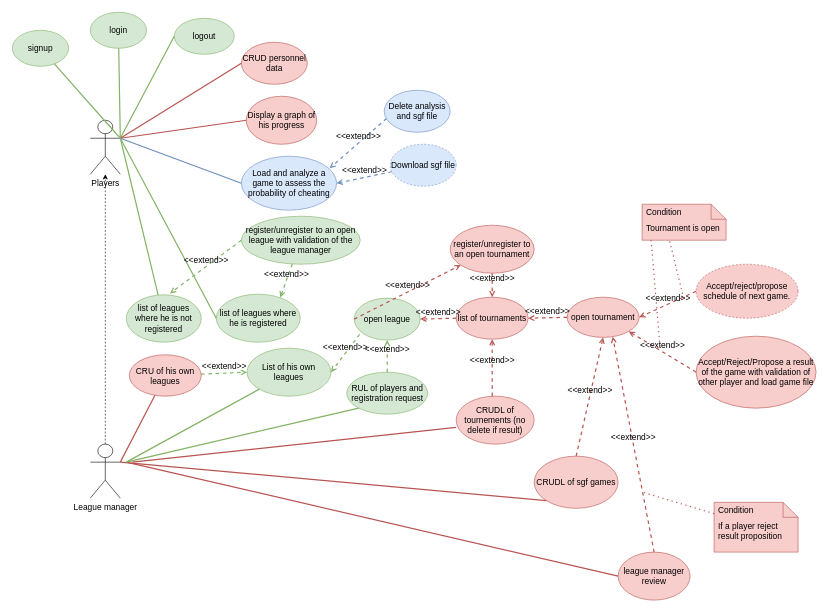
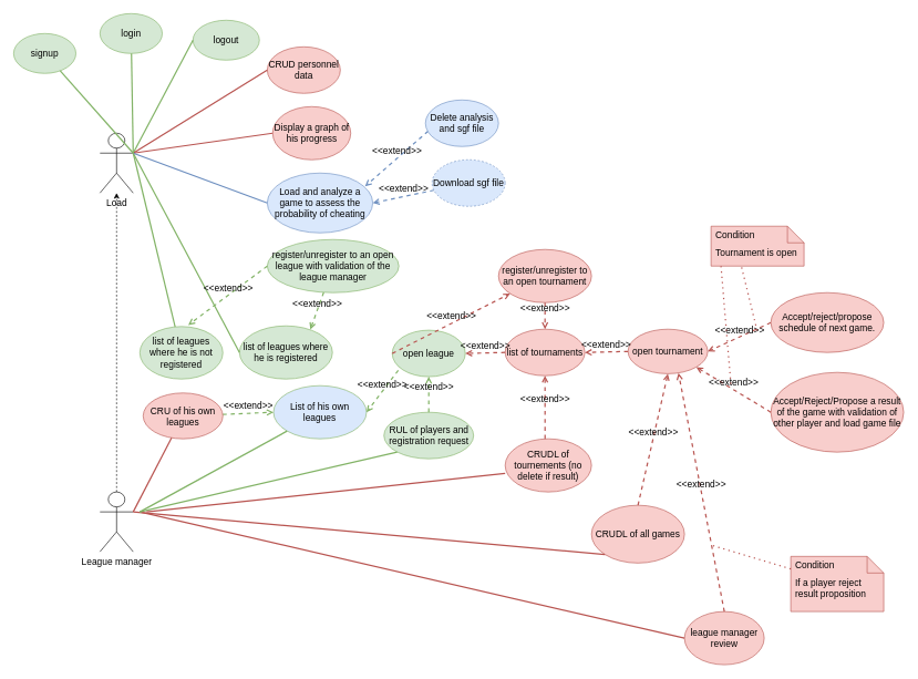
- <mxCell id="4" value="Players" style="shape=umlActor;verticalLabelPosition=bottom;verticalAlign=top;html=1;outlineConnect=0;fontSize=14;" parent="1" vertex="1"><mxGeometry x="150" y="200" width="50" height="90" as="geometry" /></mxCell>
+ <mxCell id="4" value="Load" style="shape=umlActor;verticalLabelPosition=bottom;verticalAlign=top;html=1;outlineConnect=0;fontSize=14;" parent="1" vertex="1"><mxGeometry x="150" y="200" width="50" height="90" as="geometry" /></mxCell>
- <mxCell id="33" value="Accept/reject/propose schedule of next game." style="ellipse;whiteSpace=wrap;html=1;fillColor=#f8cecc;strokeColor=#b85450;fontSize=14;dashed=1;" parent="1" vertex="1"><mxGeometry x="1160" y="440" width="170" height="90" as="geometry" /></mxCell>
+ <mxCell id="33" value="Accept/reject/propose schedule of next game." style="ellipse;whiteSpace=wrap;html=1;fillColor=#f8cecc;strokeColor=#b85450;fontSize=14;" parent="1" vertex="1"><mxGeometry x="1160" y="440" width="170" height="90" as="geometry" /></mxCell>
- <mxCell id="44" value="List of his own leagues" style="ellipse;whiteSpace=wrap;html=1;fillColor=#d5e8d4;strokeColor=#82b366;fontSize=14;" parent="1" vertex="1"><mxGeometry x="411.24" y="580" width="140" height="80" as="geometry" /></mxCell>
+ <mxCell id="44" value="List of his own leagues" style="ellipse;whiteSpace=wrap;html=1;fillColor=#dae8fc;strokeColor=#82b366;fontSize=14;" parent="1" vertex="1"><mxGeometry x="411.24" y="580" width="140" height="80" as="geometry" /></mxCell>
- <mxCell id="27" value="CRUDL of sgf games" style="ellipse;whiteSpace=wrap;html=1;fillColor=#f8cecc;strokeColor=#b85450;fontSize=14;" parent="1" vertex="1"><mxGeometry x="890" y="760" width="140" height="87" as="geometry" /></mxCell>
+ <mxCell id="27" value="CRUDL of all games" style="ellipse;whiteSpace=wrap;html=1;fillColor=#f8cecc;strokeColor=#b85450;fontSize=14;" parent="1" vertex="1"><mxGeometry x="890" y="760" width="140" height="87" as="geometry" /></mxCell>
